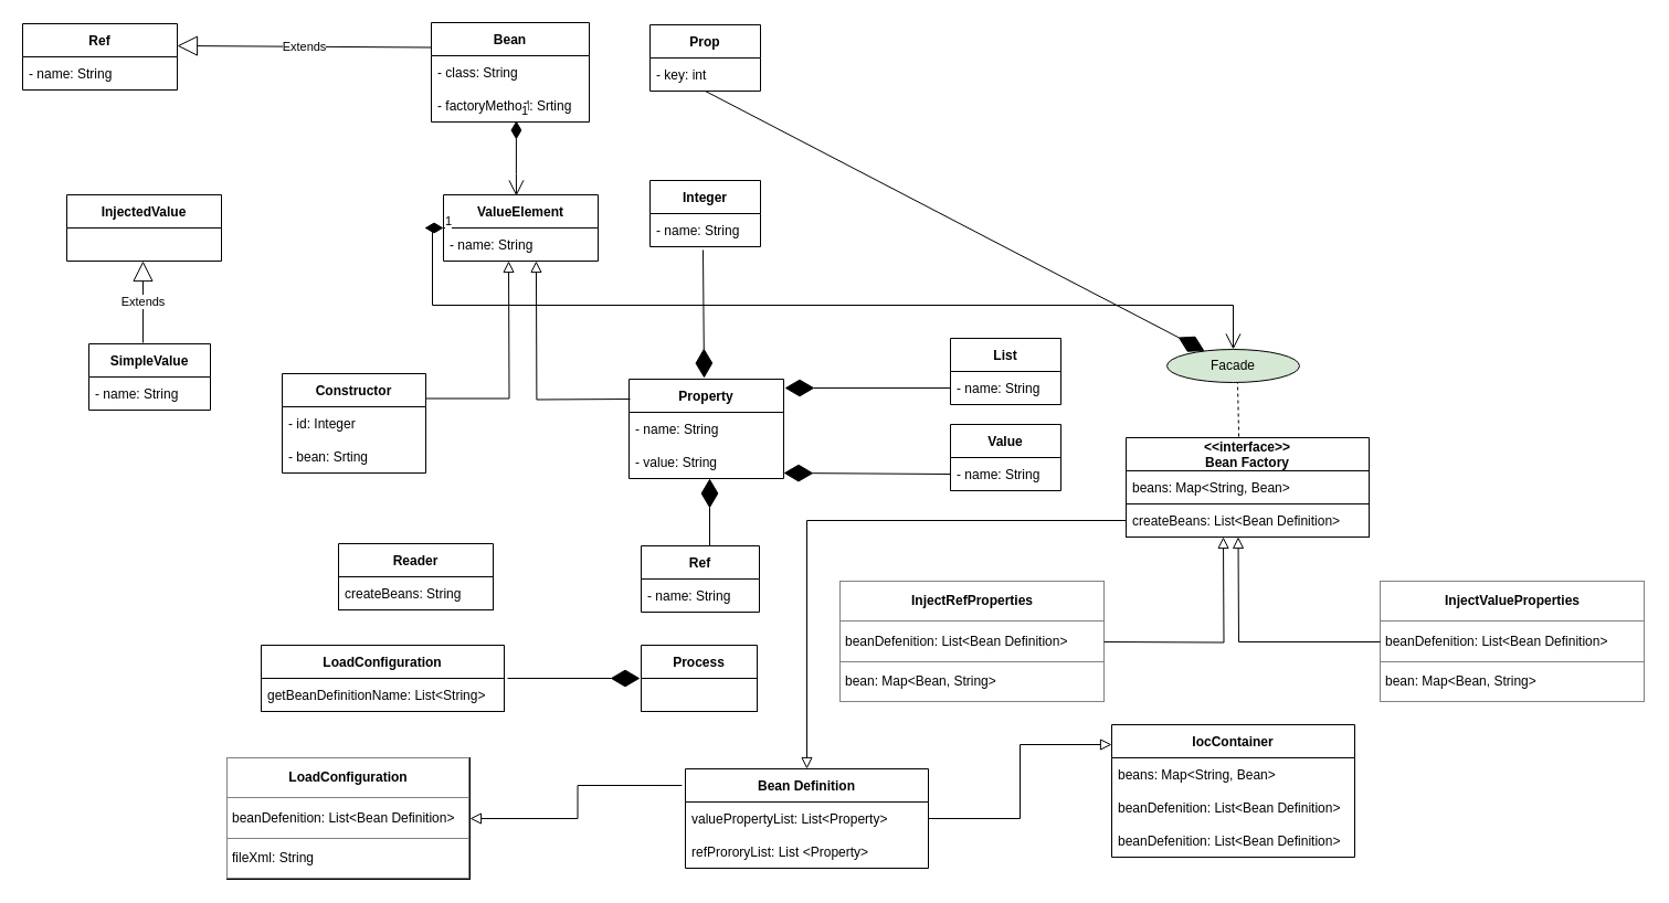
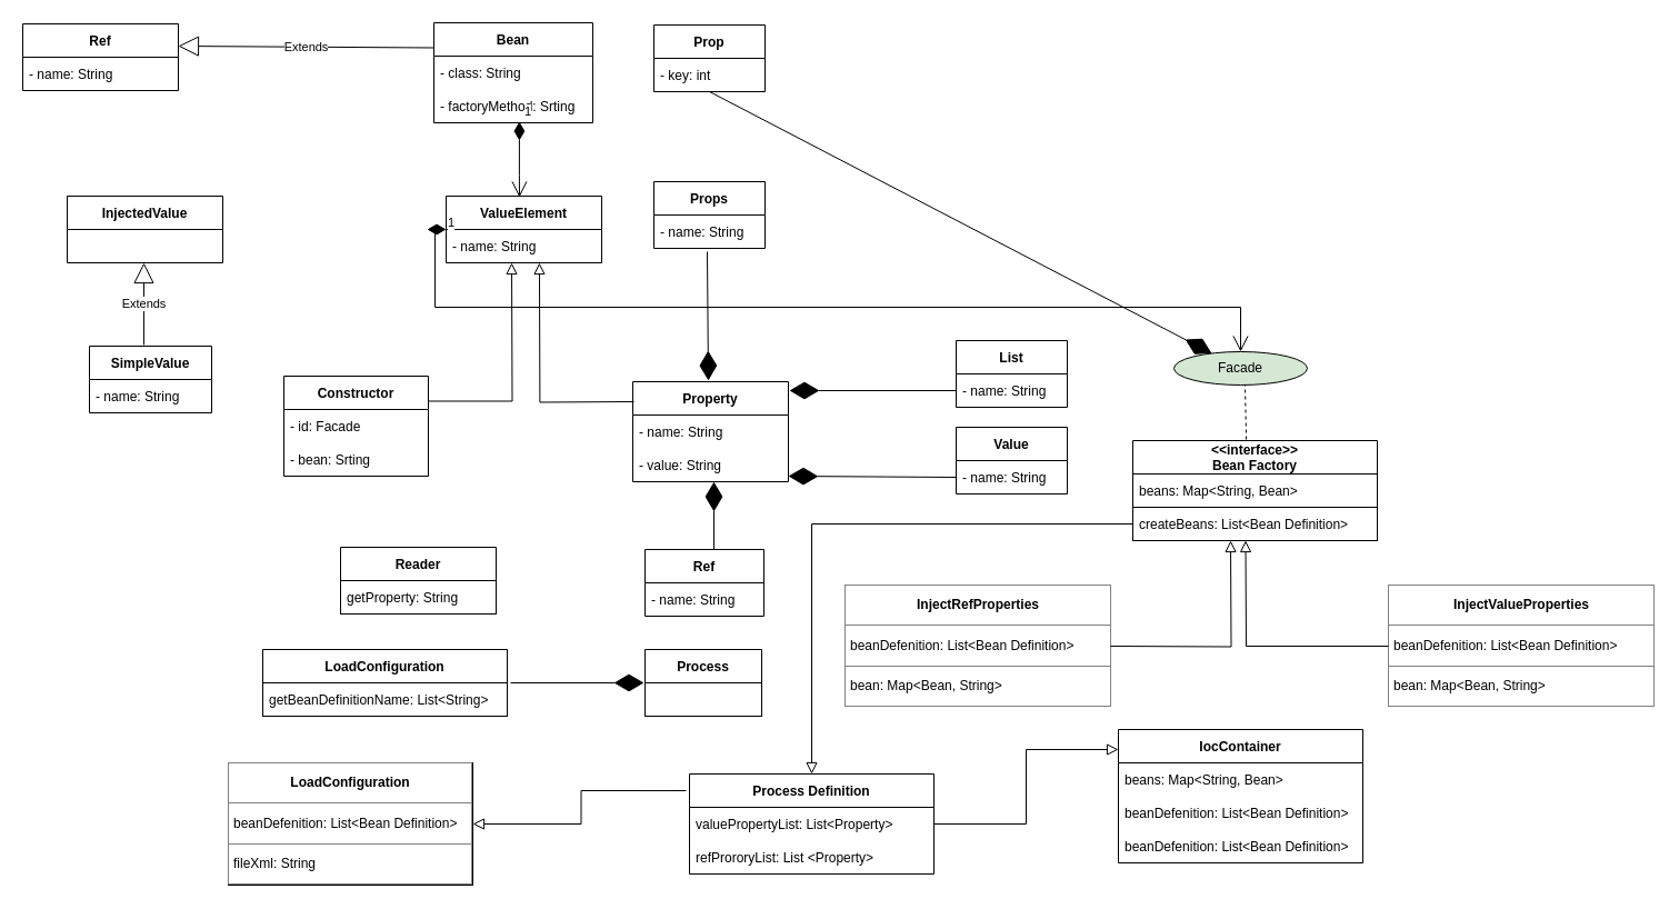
- <mxCell id="62" value="Integer" style="swimlane;fontStyle=1;childLayout=stackLayout;horizontal=1;startSize=30;horizontalStack=0;resizeParent=1;resizeParentMax=0;resizeLast=0;collapsible=1;marginBottom=0;rounded=0;" parent="1" vertex="1"><mxGeometry x="588" y="163" width="100" height="60" as="geometry" /></mxCell>
+ <mxCell id="62" value="Props" style="swimlane;fontStyle=1;childLayout=stackLayout;horizontal=1;startSize=30;horizontalStack=0;resizeParent=1;resizeParentMax=0;resizeLast=0;collapsible=1;marginBottom=0;rounded=0;" parent="1" vertex="1"><mxGeometry x="588" y="163" width="100" height="60" as="geometry" /></mxCell>
- <mxCell id="47" value="- id: Integer" style="text;strokeColor=none;fillColor=none;align=left;verticalAlign=middle;spacingLeft=4;spacingRight=4;overflow=hidden;points=[[0,0.5],[1,0.5]];portConstraint=eastwest;rotatable=0;rounded=0;" parent="46" vertex="1"><mxGeometry y="30" width="130" height="30" as="geometry" /></mxCell>
+ <mxCell id="47" value="- id: Facade" style="text;strokeColor=none;fillColor=none;align=left;verticalAlign=middle;spacingLeft=4;spacingRight=4;overflow=hidden;points=[[0,0.5],[1,0.5]];portConstraint=eastwest;rotatable=0;rounded=0;" parent="46" vertex="1"><mxGeometry y="30" width="130" height="30" as="geometry" /></mxCell>
- <mxCell id="32" value="createBeans: String" style="text;fillColor=none;align=left;verticalAlign=middle;spacingLeft=4;spacingRight=4;overflow=hidden;points=[[0,0.5],[1,0.5]];portConstraint=eastwest;rotatable=0;rounded=0;strokeColor=default;" parent="31" vertex="1"><mxGeometry y="30" width="140" height="30" as="geometry" /></mxCell>
+ <mxCell id="32" value="getProperty: String" style="text;fillColor=none;align=left;verticalAlign=middle;spacingLeft=4;spacingRight=4;overflow=hidden;points=[[0,0.5],[1,0.5]];portConstraint=eastwest;rotatable=0;rounded=0;strokeColor=default;" parent="31" vertex="1"><mxGeometry y="30" width="140" height="30" as="geometry" /></mxCell>
- <mxCell id="3" value="Bean Definition" style="swimlane;fontStyle=1;childLayout=stackLayout;horizontal=1;startSize=30;horizontalStack=0;resizeParent=1;resizeParentMax=0;resizeLast=0;collapsible=1;marginBottom=0;rounded=0;" parent="1" vertex="1"><mxGeometry x="620" y="696" width="220" height="90" as="geometry" /></mxCell>
+ <mxCell id="3" value="Process Definition" style="swimlane;fontStyle=1;childLayout=stackLayout;horizontal=1;startSize=30;horizontalStack=0;resizeParent=1;resizeParentMax=0;resizeLast=0;collapsible=1;marginBottom=0;rounded=0;" parent="1" vertex="1"><mxGeometry x="620" y="696" width="220" height="90" as="geometry" /></mxCell>
